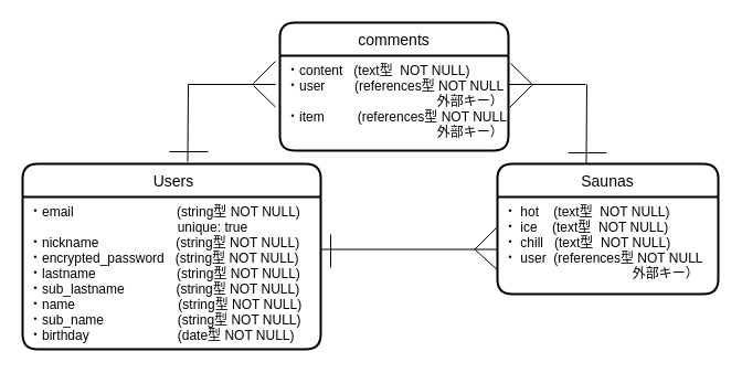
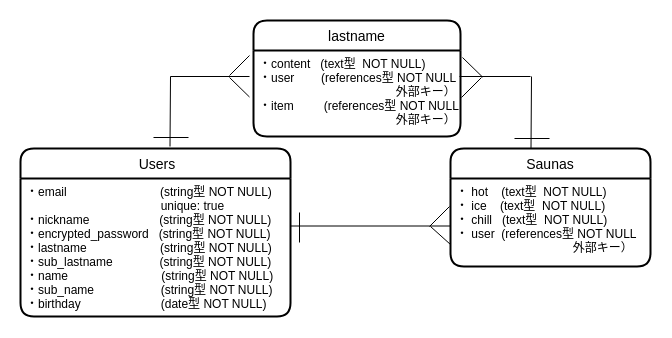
- <mxCell id="4" value="comments" style="swimlane;childLayout=stackLayout;horizontal=1;startSize=30;horizontalStack=0;rounded=1;fontSize=14;fontStyle=0;strokeWidth=2;resizeParent=0;resizeLast=1;shadow=0;dashed=0;align=center;" vertex="1" parent="1"><mxGeometry x="253" y="20" width="207" height="116" as="geometry" /></mxCell>
+ <mxCell id="4" value="lastname" style="swimlane;childLayout=stackLayout;horizontal=1;startSize=30;horizontalStack=0;rounded=1;fontSize=14;fontStyle=0;strokeWidth=2;resizeParent=0;resizeLast=1;shadow=0;dashed=0;align=center;" vertex="1" parent="1"><mxGeometry x="253" y="20" width="207" height="116" as="geometry" /></mxCell>
